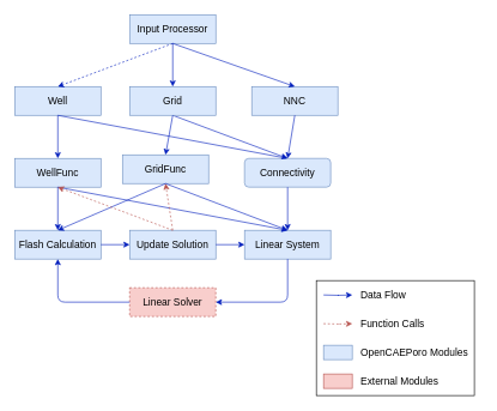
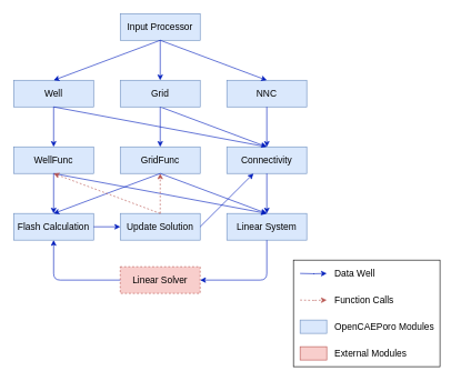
- <mxCell id="9" value="" style="endArrow=classic;html=1;exitX=0.5;exitY=1;exitDx=0;exitDy=0;entryX=0.5;entryY=0;entryDx=0;entryDy=0;fillColor=#0050ef;strokeColor=#001DBC;dashed=1;" parent="1" source="3" target="2" edge="1"><mxGeometry width="50" height="50" relative="1" as="geometry"><mxPoint x="400" y="410" as="sourcePoint" /><mxPoint x="450" y="360" as="targetPoint" /></mxGeometry></mxCell>
+ <mxCell id="9" value="" style="endArrow=classic;html=1;exitX=0.5;exitY=1;exitDx=0;exitDy=0;entryX=0.5;entryY=0;entryDx=0;entryDy=0;fillColor=#0050ef;strokeColor=#001DBC;" parent="1" source="3" target="2" edge="1"><mxGeometry width="50" height="50" relative="1" as="geometry"><mxPoint x="400" y="410" as="sourcePoint" /><mxPoint x="450" y="360" as="targetPoint" /></mxGeometry></mxCell>
- <mxCell id="22" value="&lt;font style=&quot;font-size: 14px&quot;&gt;NNC&lt;br&gt;&lt;/font&gt;" style="rounded=0;whiteSpace=wrap;html=1;fillColor=#dae8fc;strokeColor=#6c8ebf;" parent="1" vertex="1"><mxGeometry x="350" y="120" width="120" height="40" as="geometry" /></mxCell>
+ <mxCell id="22" value="&lt;font style=&quot;font-size: 14px&quot;&gt;NNC&lt;br&gt;&lt;/font&gt;" style="rounded=0;whiteSpace=wrap;html=1;fillColor=#dae8fc;strokeColor=#6c8ebf;" parent="1" vertex="1"><mxGeometry x="340" y="120" width="120" height="40" as="geometry" /></mxCell>
- <mxCell id="4" value="&lt;span style=&quot;font-size: 14px&quot;&gt;GridFunc&lt;/span&gt;" style="rounded=0;whiteSpace=wrap;html=1;fillColor=#dae8fc;strokeColor=#6c8ebf;" parent="1" vertex="1"><mxGeometry x="170" y="215" width="120" height="40" as="geometry" /></mxCell>
+ <mxCell id="4" value="&lt;span style=&quot;font-size: 14px&quot;&gt;GridFunc&lt;/span&gt;" style="rounded=0;whiteSpace=wrap;html=1;fillColor=#dae8fc;strokeColor=#6c8ebf;" parent="1" vertex="1"><mxGeometry x="180" y="220" width="120" height="40" as="geometry" /></mxCell>
- <mxCell id="23" value="&lt;font style=&quot;font-size: 14px&quot;&gt;Connectivity&lt;br&gt;&lt;/font&gt;" style="whiteSpace=wrap;html=1;fillColor=#dae8fc;strokeColor=#6c8ebf;rounded=1;" parent="1" vertex="1"><mxGeometry x="340" y="220" width="120" height="40" as="geometry" /></mxCell>
+ <mxCell id="23" value="&lt;font style=&quot;font-size: 14px&quot;&gt;Connectivity&lt;br&gt;&lt;/font&gt;" style="rounded=0;whiteSpace=wrap;html=1;fillColor=#dae8fc;strokeColor=#6c8ebf;" parent="1" vertex="1"><mxGeometry x="340" y="220" width="120" height="40" as="geometry" /></mxCell>
- <mxCell id="38" value="" style="endArrow=classic;html=1;fillColor=#0050ef;strokeColor=#001DBC;entryX=0;entryY=0.5;entryDx=0;entryDy=0;exitX=1;exitY=0.5;exitDx=0;exitDy=0;" edge="1" parent="1" source="8" target="5"><mxGeometry width="50" height="50" relative="1" as="geometry"><mxPoint x="150" y="350" as="sourcePoint" /><mxPoint x="190" y="350" as="targetPoint" /></mxGeometry></mxCell>
+ <mxCell id="38" value="" style="endArrow=classic;html=1;fillColor=#0050ef;strokeColor=#001DBC;exitX=1;exitY=0.5;exitDx=0;exitDy=0;" edge="1" parent="1" source="8" target="23"><mxGeometry width="50" height="50" relative="1" as="geometry"><mxPoint x="150" y="350" as="sourcePoint" /><mxPoint x="190" y="350" as="targetPoint" /></mxGeometry></mxCell>
- <mxCell id="15" value="&lt;font style=&quot;font-size: 14px&quot;&gt;Data Flow&lt;/font&gt;" style="text;html=1;strokeColor=none;fillColor=none;align=left;verticalAlign=middle;whiteSpace=wrap;rounded=0;" parent="1" vertex="1"><mxGeometry x="500" y="400" width="70" height="20" as="geometry" /></mxCell>
+ <mxCell id="15" value="&lt;font style=&quot;font-size: 14px&quot;&gt;Data Well&lt;/font&gt;" style="text;html=1;strokeColor=none;fillColor=none;align=left;verticalAlign=middle;whiteSpace=wrap;rounded=0;" parent="1" vertex="1"><mxGeometry x="500" y="400" width="70" height="20" as="geometry" /></mxCell>
